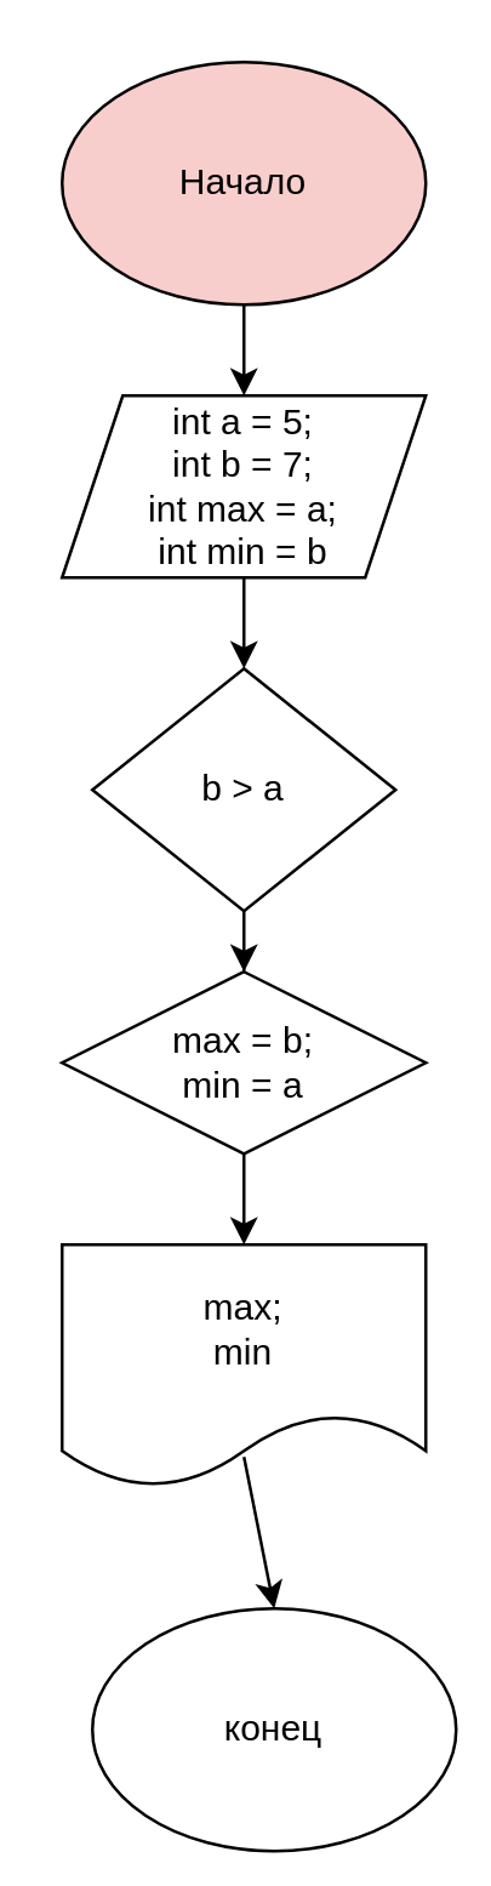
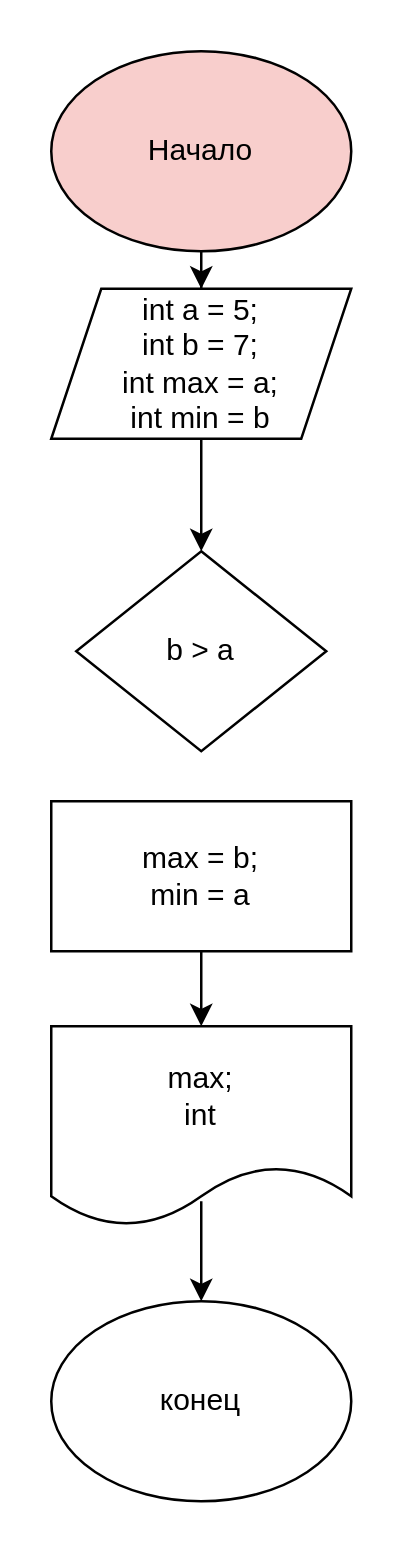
- <mxCell id="5" value="&lt;div&gt;int a = 5;&lt;/div&gt;&lt;div&gt;int b = 7;&lt;/div&gt;&lt;div&gt;int max = a;&lt;/div&gt;&lt;div&gt;int min = b&lt;/div&gt;" style="shape=parallelogram;perimeter=parallelogramPerimeter;whiteSpace=wrap;html=1;fixedSize=1;" vertex="1" parent="1"><mxGeometry x="20" y="130" width="120" height="60" as="geometry" /></mxCell>
+ <mxCell id="5" value="&lt;div&gt;int a = 5;&lt;/div&gt;&lt;div&gt;int b = 7;&lt;/div&gt;&lt;div&gt;int max = a;&lt;/div&gt;&lt;div&gt;int min = b&lt;/div&gt;" style="shape=parallelogram;perimeter=parallelogramPerimeter;whiteSpace=wrap;html=1;fixedSize=1;" vertex="1" parent="1"><mxGeometry x="20" y="115" width="120" height="60" as="geometry" /></mxCell>
- <mxCell id="6" value="" style="edgeStyle=orthogonalEdgeStyle;rounded=0;orthogonalLoop=1;jettySize=auto;html=1;" edge="1" parent="1" source="7" target="9"><mxGeometry relative="1" as="geometry" /></mxCell>
- <mxCell id="9" value="&lt;div&gt;&lt;span class=&quot;pl-smi&quot;&gt;max&lt;/span&gt; &lt;span class=&quot;pl-k&quot;&gt;=&lt;/span&gt; &lt;span class=&quot;pl-smi&quot;&gt;b&lt;/span&gt;; &lt;br&gt;&lt;/div&gt;&lt;div&gt;&lt;span class=&quot;pl-smi&quot;&gt;min&lt;/span&gt; &lt;span class=&quot;pl-k&quot;&gt;=&lt;/span&gt; &lt;span class=&quot;pl-smi&quot;&gt;a&lt;/span&gt;&lt;/div&gt;" style="rhombus;whiteSpace=wrap;html=1;" vertex="1" parent="1"><mxGeometry x="20" y="320" width="120" height="60" as="geometry" /></mxCell>
+ <mxCell id="9" value="&lt;div&gt;&lt;span class=&quot;pl-smi&quot;&gt;max&lt;/span&gt; &lt;span class=&quot;pl-k&quot;&gt;=&lt;/span&gt; &lt;span class=&quot;pl-smi&quot;&gt;b&lt;/span&gt;; &lt;br&gt;&lt;/div&gt;&lt;div&gt;&lt;span class=&quot;pl-smi&quot;&gt;min&lt;/span&gt; &lt;span class=&quot;pl-k&quot;&gt;=&lt;/span&gt; &lt;span class=&quot;pl-smi&quot;&gt;a&lt;/span&gt;&lt;/div&gt;" style="whiteSpace=wrap;html=1;" vertex="1" parent="1"><mxGeometry x="20" y="320" width="120" height="60" as="geometry" /></mxCell>
- <mxCell id="10" value="&lt;div&gt;max;&lt;/div&gt;&lt;div&gt;min&lt;br&gt;&lt;/div&gt;" style="shape=document;whiteSpace=wrap;html=1;boundedLbl=1;" vertex="1" parent="1"><mxGeometry x="20" y="410" width="120" height="80" as="geometry" /></mxCell>
+ <mxCell id="10" value="&lt;div&gt;max;&lt;/div&gt;&lt;div&gt;int&lt;br&gt;&lt;/div&gt;" style="shape=document;whiteSpace=wrap;html=1;boundedLbl=1;" vertex="1" parent="1"><mxGeometry x="20" y="410" width="120" height="80" as="geometry" /></mxCell>
- <mxCell id="11" value="конец" style="ellipse;whiteSpace=wrap;html=1;" vertex="1" parent="1"><mxGeometry x="30" y="530" width="120" height="80" as="geometry" /></mxCell>
+ <mxCell id="11" value="конец" style="ellipse;whiteSpace=wrap;html=1;" vertex="1" parent="1"><mxGeometry x="20" y="520" width="120" height="80" as="geometry" /></mxCell>
